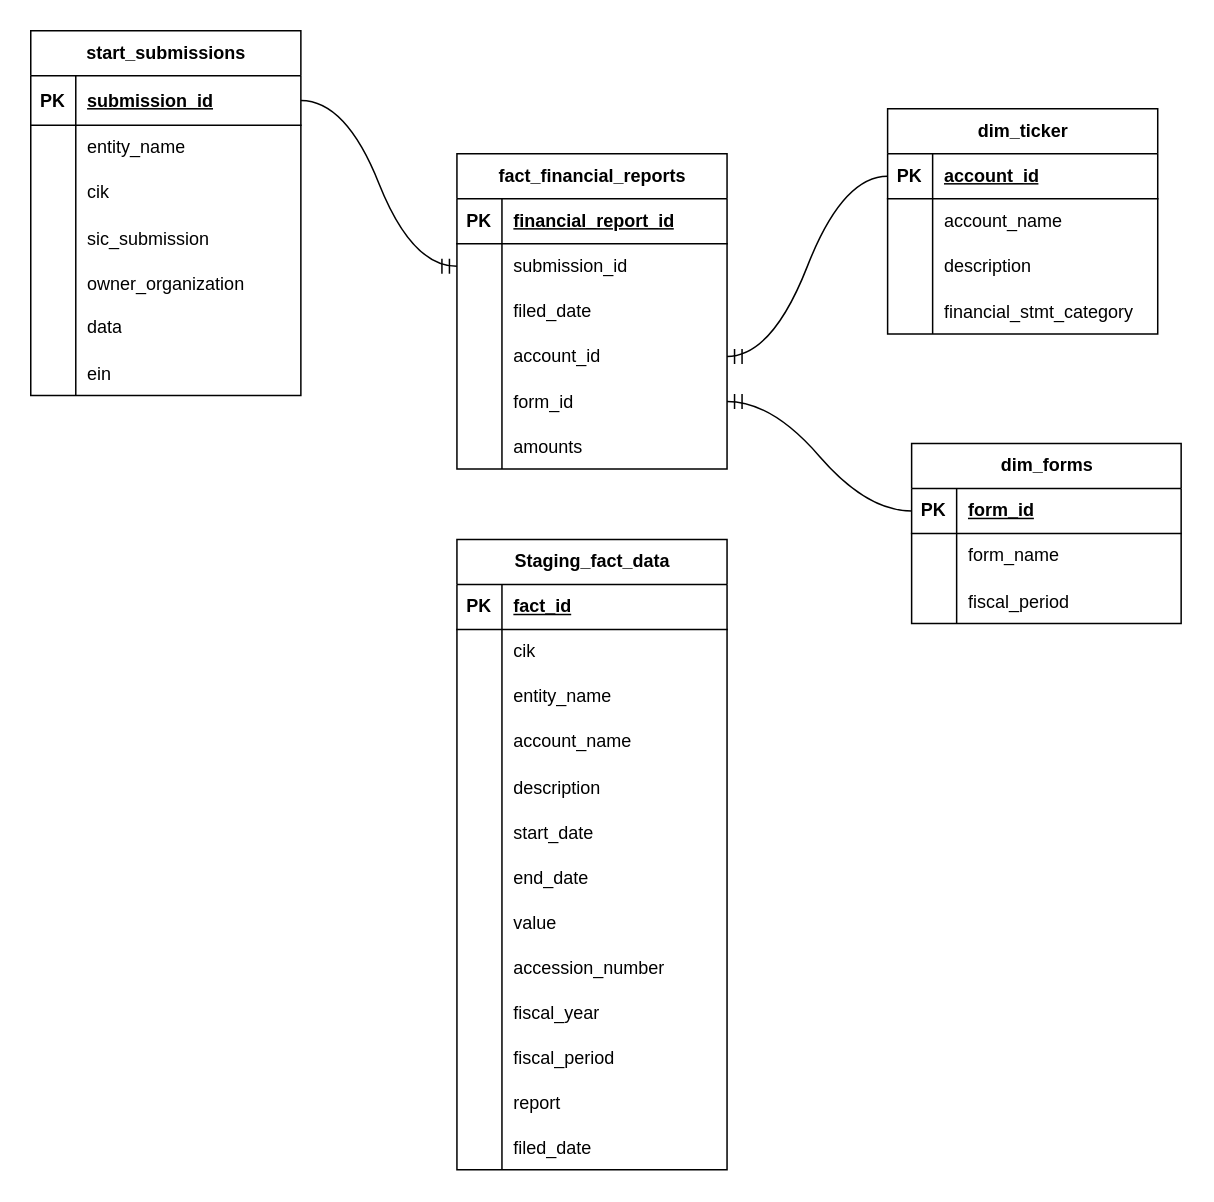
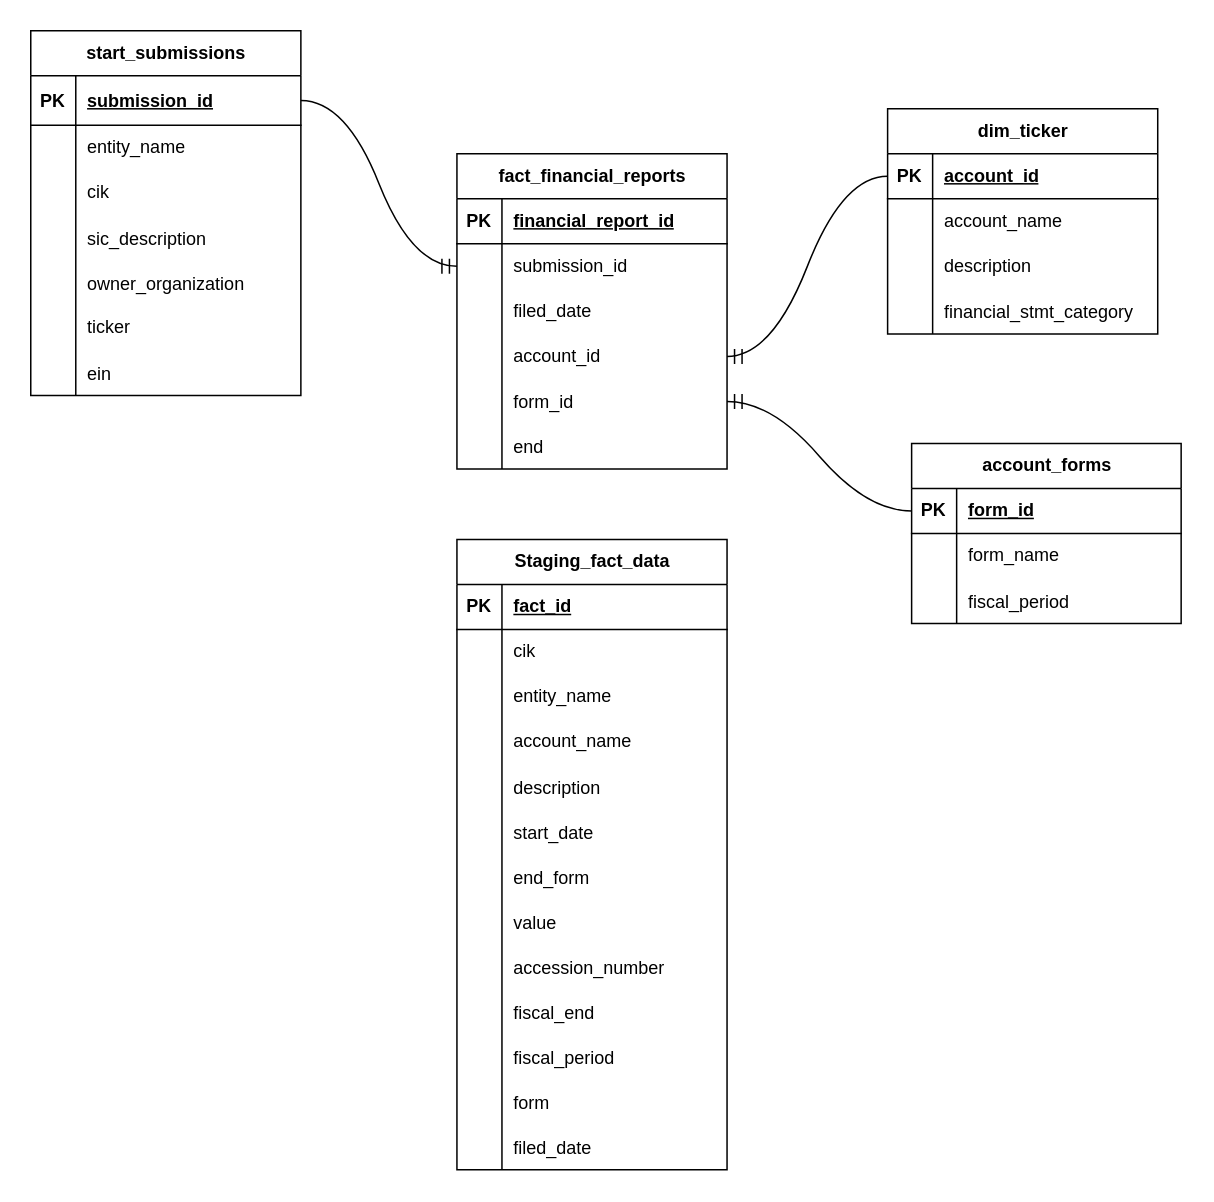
- <mxCell id="47" value="sic_submission" style="shape=partialRectangle;connectable=0;fillColor=none;top=0;left=0;bottom=0;right=0;align=left;spacingLeft=6;overflow=hidden;" parent="45" vertex="1"><mxGeometry x="30" width="150" height="30" as="geometry"><mxRectangle width="150" height="30" as="alternateBounds" /></mxGeometry></mxCell>
+ <mxCell id="47" value="sic_description" style="shape=partialRectangle;connectable=0;fillColor=none;top=0;left=0;bottom=0;right=0;align=left;spacingLeft=6;overflow=hidden;" parent="45" vertex="1"><mxGeometry x="30" width="150" height="30" as="geometry"><mxRectangle width="150" height="30" as="alternateBounds" /></mxGeometry></mxCell>
- <mxCell id="53" value="data" style="shape=partialRectangle;connectable=0;fillColor=none;top=0;left=0;bottom=0;right=0;align=left;spacingLeft=6;overflow=hidden;whiteSpace=wrap;html=1;" parent="51" vertex="1"><mxGeometry x="30" width="150" height="30" as="geometry"><mxRectangle width="150" height="30" as="alternateBounds" /></mxGeometry></mxCell>
+ <mxCell id="53" value="ticker" style="shape=partialRectangle;connectable=0;fillColor=none;top=0;left=0;bottom=0;right=0;align=left;spacingLeft=6;overflow=hidden;whiteSpace=wrap;html=1;" parent="51" vertex="1"><mxGeometry x="30" width="150" height="30" as="geometry"><mxRectangle width="150" height="30" as="alternateBounds" /></mxGeometry></mxCell>
- <mxCell id="20" value="amounts" style="shape=partialRectangle;connectable=0;fillColor=none;top=0;left=0;bottom=0;right=0;align=left;spacingLeft=6;overflow=hidden;" parent="18" vertex="1"><mxGeometry x="30" width="150" height="30" as="geometry"><mxRectangle width="150" height="30" as="alternateBounds" /></mxGeometry></mxCell>
+ <mxCell id="20" value="end" style="shape=partialRectangle;connectable=0;fillColor=none;top=0;left=0;bottom=0;right=0;align=left;spacingLeft=6;overflow=hidden;" parent="18" vertex="1"><mxGeometry x="30" width="150" height="30" as="geometry"><mxRectangle width="150" height="30" as="alternateBounds" /></mxGeometry></mxCell>
- <mxCell id="98" value="dim_forms" style="shape=table;startSize=30;container=1;collapsible=1;childLayout=tableLayout;fixedRows=1;rowLines=0;fontStyle=1;align=center;resizeLast=1;html=1;" vertex="1" parent="1"><mxGeometry x="607" y="295" width="179.613" height="120" as="geometry" /></mxCell>
+ <mxCell id="98" value="account_forms" style="shape=table;startSize=30;container=1;collapsible=1;childLayout=tableLayout;fixedRows=1;rowLines=0;fontStyle=1;align=center;resizeLast=1;html=1;" vertex="1" parent="1"><mxGeometry x="607" y="295" width="179.613" height="120" as="geometry" /></mxCell>
- <mxCell id="79" value="end_date" style="shape=partialRectangle;connectable=0;fillColor=none;top=0;left=0;bottom=0;right=0;align=left;spacingLeft=6;overflow=hidden;" vertex="1" parent="77"><mxGeometry x="30" width="150" height="30" as="geometry"><mxRectangle width="150" height="30" as="alternateBounds" /></mxGeometry></mxCell>
+ <mxCell id="79" value="end_form" style="shape=partialRectangle;connectable=0;fillColor=none;top=0;left=0;bottom=0;right=0;align=left;spacingLeft=6;overflow=hidden;" vertex="1" parent="77"><mxGeometry x="30" width="150" height="30" as="geometry"><mxRectangle width="150" height="30" as="alternateBounds" /></mxGeometry></mxCell>
- <mxCell id="88" value="fiscal_year" style="shape=partialRectangle;connectable=0;fillColor=none;top=0;left=0;bottom=0;right=0;align=left;spacingLeft=6;overflow=hidden;" vertex="1" parent="86"><mxGeometry x="30" width="150" height="30" as="geometry"><mxRectangle width="150" height="30" as="alternateBounds" /></mxGeometry></mxCell>
+ <mxCell id="88" value="fiscal_end" style="shape=partialRectangle;connectable=0;fillColor=none;top=0;left=0;bottom=0;right=0;align=left;spacingLeft=6;overflow=hidden;" vertex="1" parent="86"><mxGeometry x="30" width="150" height="30" as="geometry"><mxRectangle width="150" height="30" as="alternateBounds" /></mxGeometry></mxCell>
- <mxCell id="94" value="report" style="shape=partialRectangle;connectable=0;fillColor=none;top=0;left=0;bottom=0;right=0;align=left;spacingLeft=6;overflow=hidden;" vertex="1" parent="92"><mxGeometry x="30" width="150" height="30" as="geometry"><mxRectangle width="150" height="30" as="alternateBounds" /></mxGeometry></mxCell>
+ <mxCell id="94" value="form" style="shape=partialRectangle;connectable=0;fillColor=none;top=0;left=0;bottom=0;right=0;align=left;spacingLeft=6;overflow=hidden;" vertex="1" parent="92"><mxGeometry x="30" width="150" height="30" as="geometry"><mxRectangle width="150" height="30" as="alternateBounds" /></mxGeometry></mxCell>
